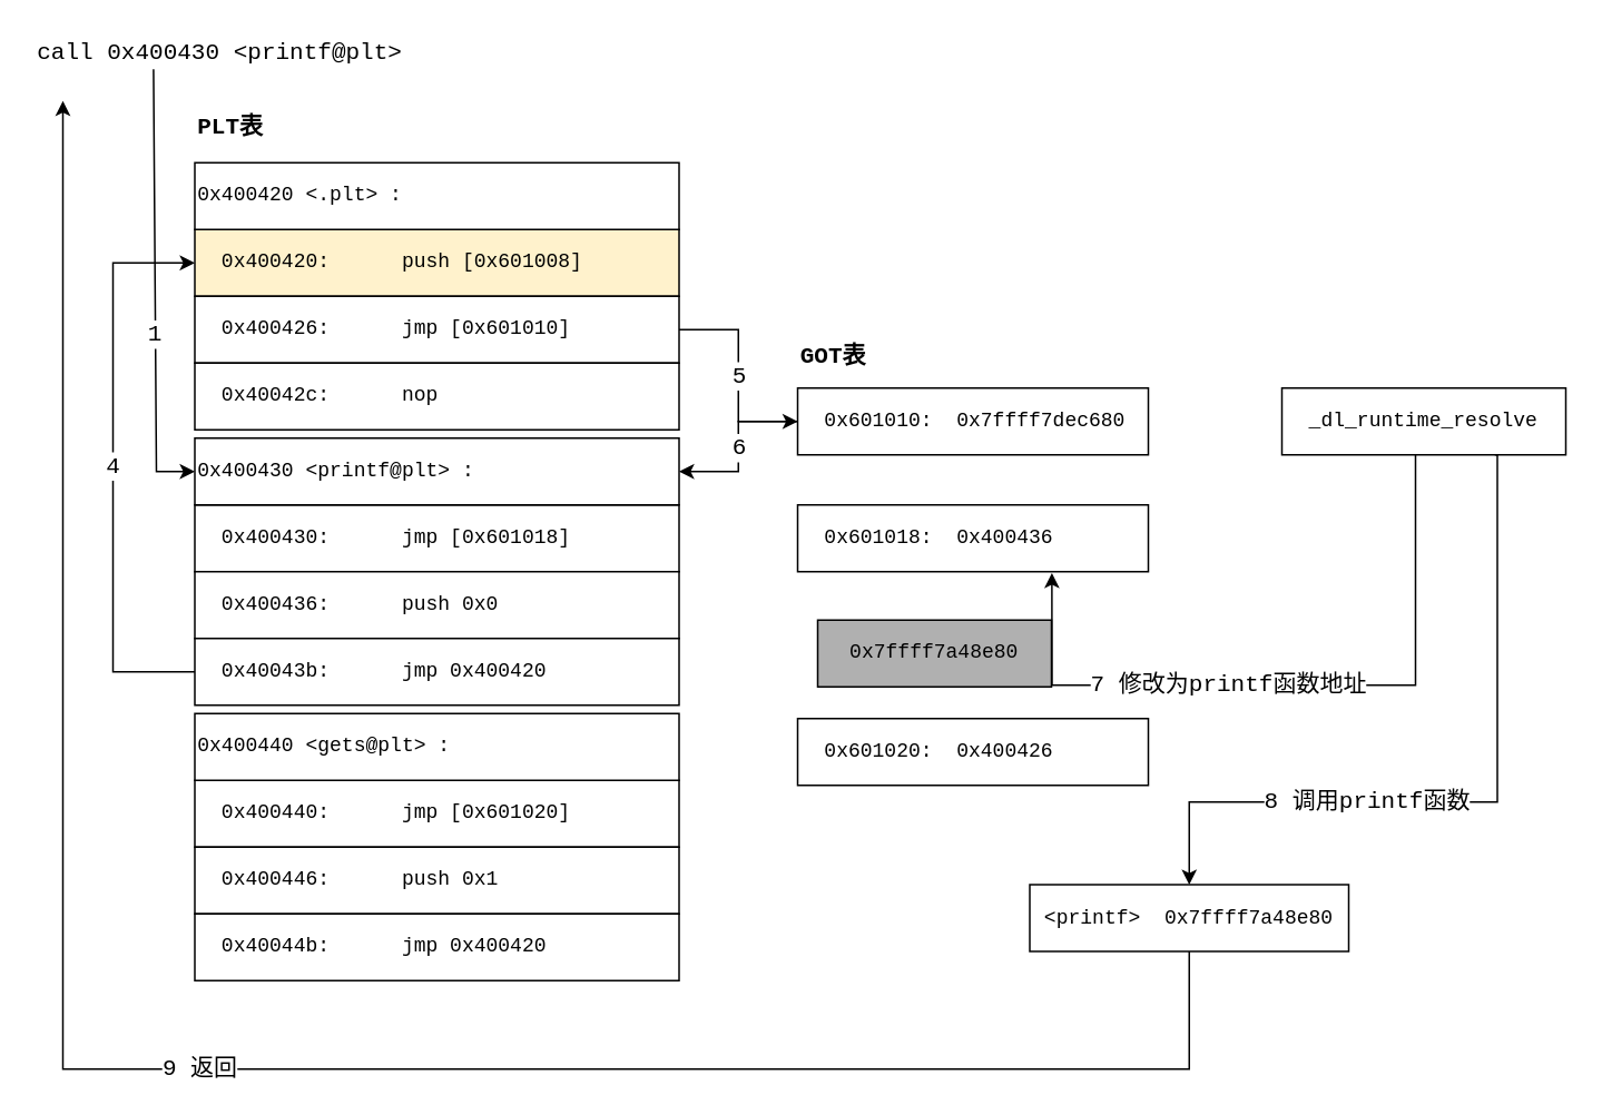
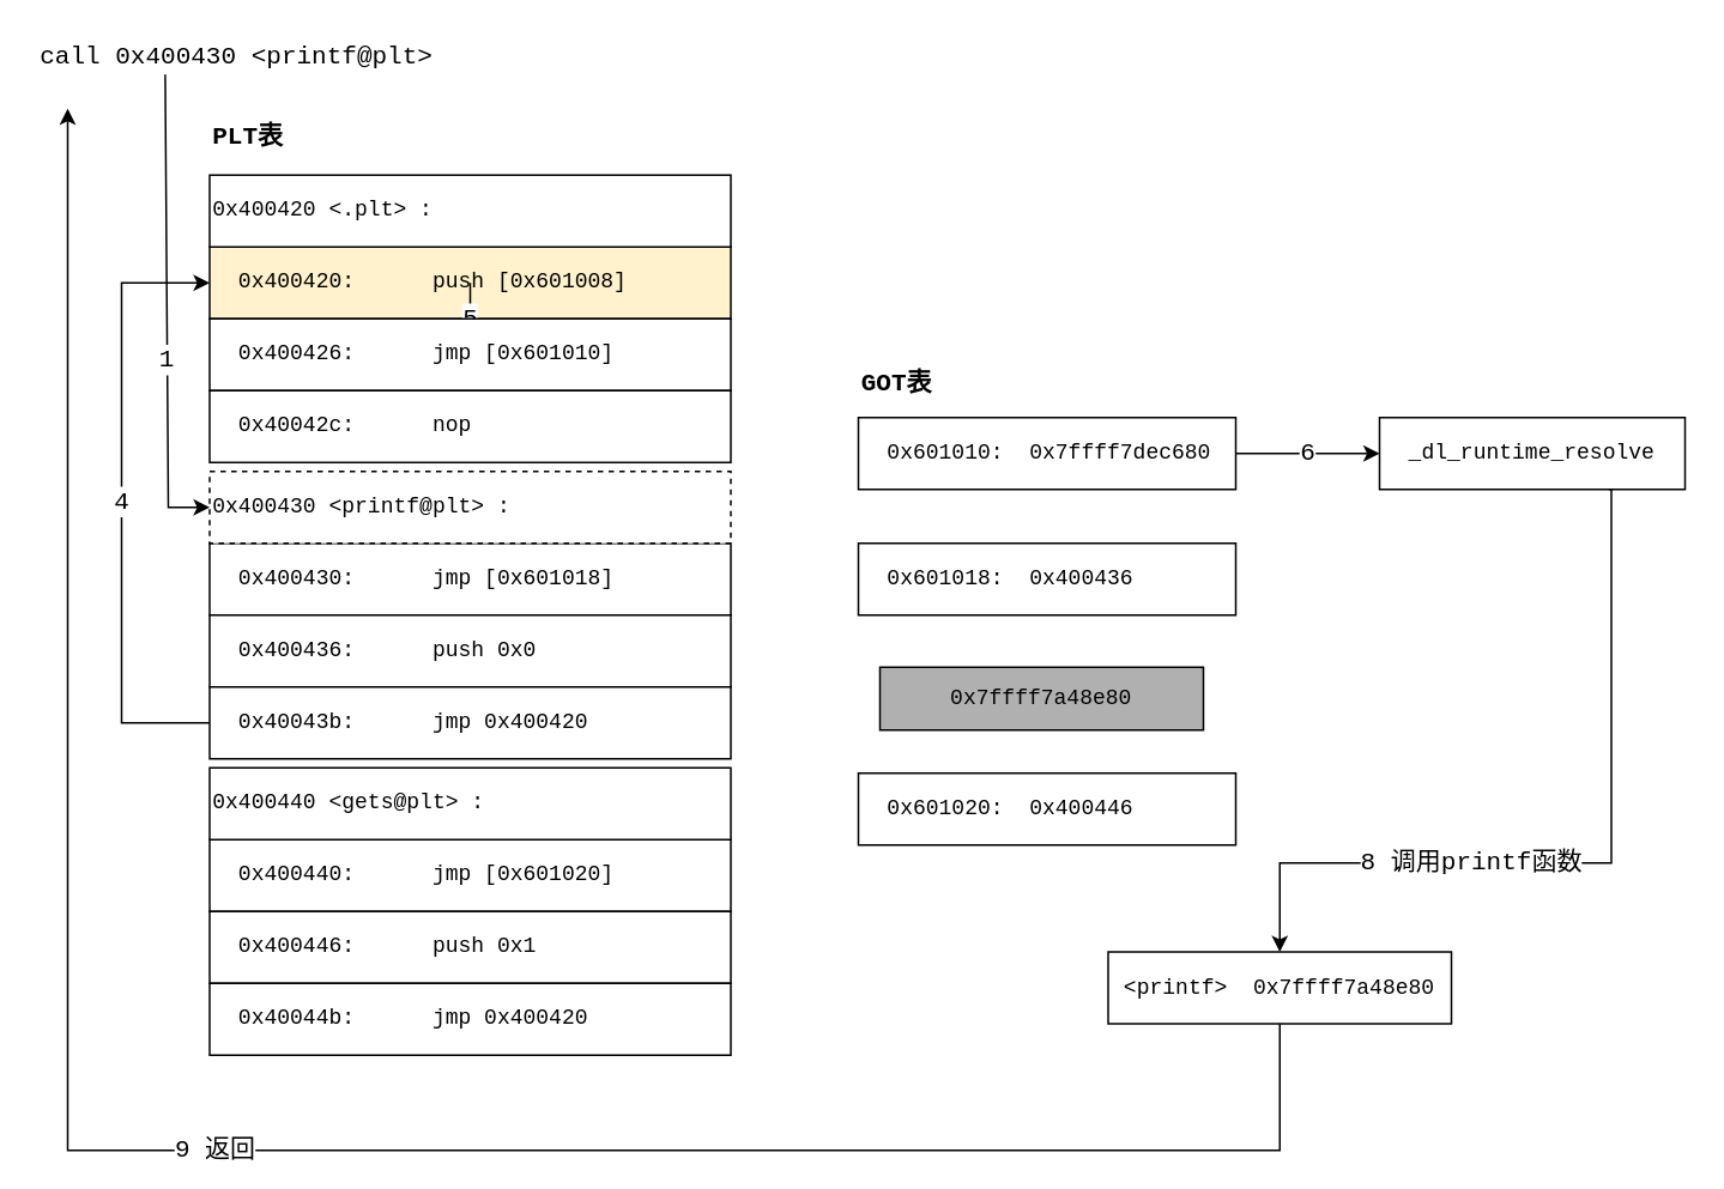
- <mxCell id="3" value="5" style="edgeStyle=orthogonalEdgeStyle;rounded=0;orthogonalLoop=1;jettySize=auto;html=1;fontFamily=Courier New;fontSize=14;entryX=0;entryY=0.5;entryDx=0;entryDy=0;" edge="1" parent="1" source="4" target="20"><mxGeometry relative="1" as="geometry"><mxPoint x="486" y="197" as="targetPoint" /></mxGeometry></mxCell>
+ <mxCell id="3" value="5" style="edgeStyle=orthogonalEdgeStyle;rounded=0;orthogonalLoop=1;jettySize=auto;html=1;fontFamily=Courier New;fontSize=14;" edge="1" parent="1" source="4" target="2"><mxGeometry relative="1" as="geometry"><mxPoint x="486" y="197" as="targetPoint" /></mxGeometry></mxCell>
- <mxCell id="12" value="&lt;div align=&quot;left&quot;&gt;0x400430 &amp;lt;printf@plt&amp;gt; :&lt;br&gt;&lt;/div&gt;" style="rounded=0;whiteSpace=wrap;html=1;align=left;fontFamily=Courier New;" vertex="1" parent="1"><mxGeometry x="116" y="262" width="290" height="40" as="geometry" /></mxCell>
+ <mxCell id="12" value="&lt;div align=&quot;left&quot;&gt;0x400430 &amp;lt;printf@plt&amp;gt; :&lt;br&gt;&lt;/div&gt;" style="rounded=0;whiteSpace=wrap;html=1;align=left;fontFamily=Courier New;dashed=1;" vertex="1" parent="1"><mxGeometry x="116" y="262" width="290" height="40" as="geometry" /></mxCell>
- <mxCell id="19" value="6" style="edgeStyle=orthogonalEdgeStyle;rounded=0;orthogonalLoop=1;jettySize=auto;html=1;fontFamily=Courier New;fontSize=14;" edge="1" parent="1" source="20" target="12"><mxGeometry relative="1" as="geometry" /></mxCell>
+ <mxCell id="19" value="6" style="edgeStyle=orthogonalEdgeStyle;rounded=0;orthogonalLoop=1;jettySize=auto;html=1;fontFamily=Courier New;fontSize=14;" edge="1" parent="1" source="20" target="23"><mxGeometry relative="1" as="geometry" /></mxCell>
- <mxCell id="21" value="&lt;div&gt;7 修改为printf函数地址&lt;/div&gt;" style="edgeStyle=orthogonalEdgeStyle;rounded=0;orthogonalLoop=1;jettySize=auto;html=1;fontFamily=Courier New;fontSize=14;entryX=0.725;entryY=1.021;entryDx=0;entryDy=0;entryPerimeter=0;" edge="1" parent="1" source="23" target="24"><mxGeometry x="0.181" relative="1" as="geometry"><mxPoint x="816.667" y="352" as="targetPoint" /><Array as="points"><mxPoint x="847" y="410" /><mxPoint x="629" y="410" /></Array><mxPoint as="offset" /></mxGeometry></mxCell>
- <mxCell id="30" value="0x7ffff7a48e80" style="rounded=0;whiteSpace=wrap;html=1;align=center;fontFamily=Courier New;labelBackgroundColor=none;fillColor=#B0B0B0;" vertex="1" parent="1"><mxGeometry x="489" y="371" width="140" height="40" as="geometry" /></mxCell>
+ <mxCell id="30" value="0x7ffff7a48e80" style="rounded=0;whiteSpace=wrap;html=1;align=center;fontFamily=Courier New;labelBackgroundColor=none;fillColor=#B0B0B0;" vertex="1" parent="1"><mxGeometry x="489" y="371" width="180" height="35" as="geometry" /></mxCell>
- <mxCell id="25" value="&amp;nbsp; 0x601020:&amp;nbsp; 0x400426" style="rounded=0;whiteSpace=wrap;html=1;align=left;fontFamily=Courier New;" vertex="1" parent="1"><mxGeometry x="477" y="430" width="210" height="40" as="geometry" /></mxCell>
+ <mxCell id="25" value="&amp;nbsp; 0x601020:&amp;nbsp; 0x400446" style="rounded=0;whiteSpace=wrap;html=1;align=left;fontFamily=Courier New;" vertex="1" parent="1"><mxGeometry x="477" y="430" width="210" height="40" as="geometry" /></mxCell>
